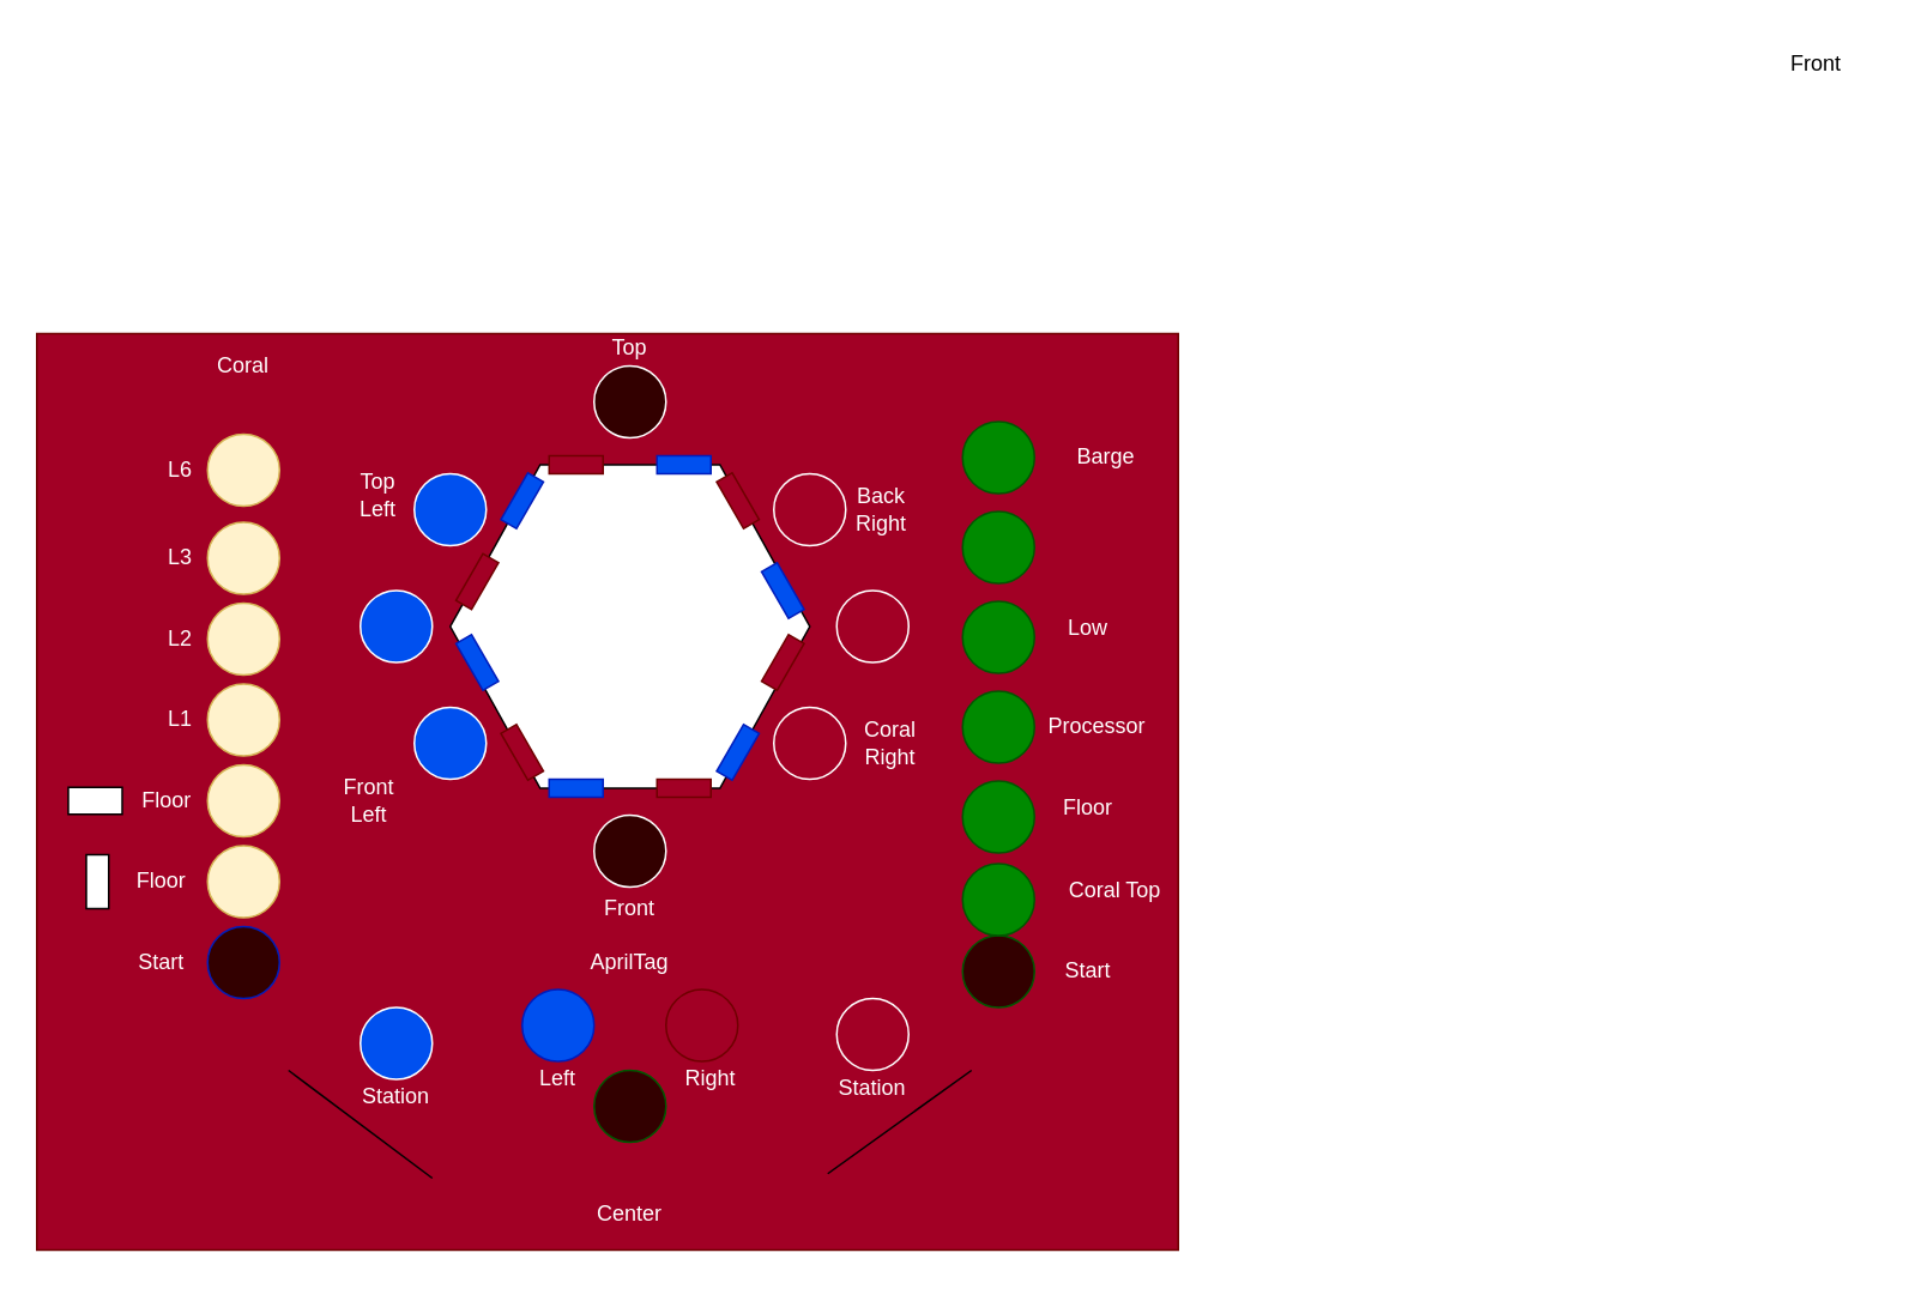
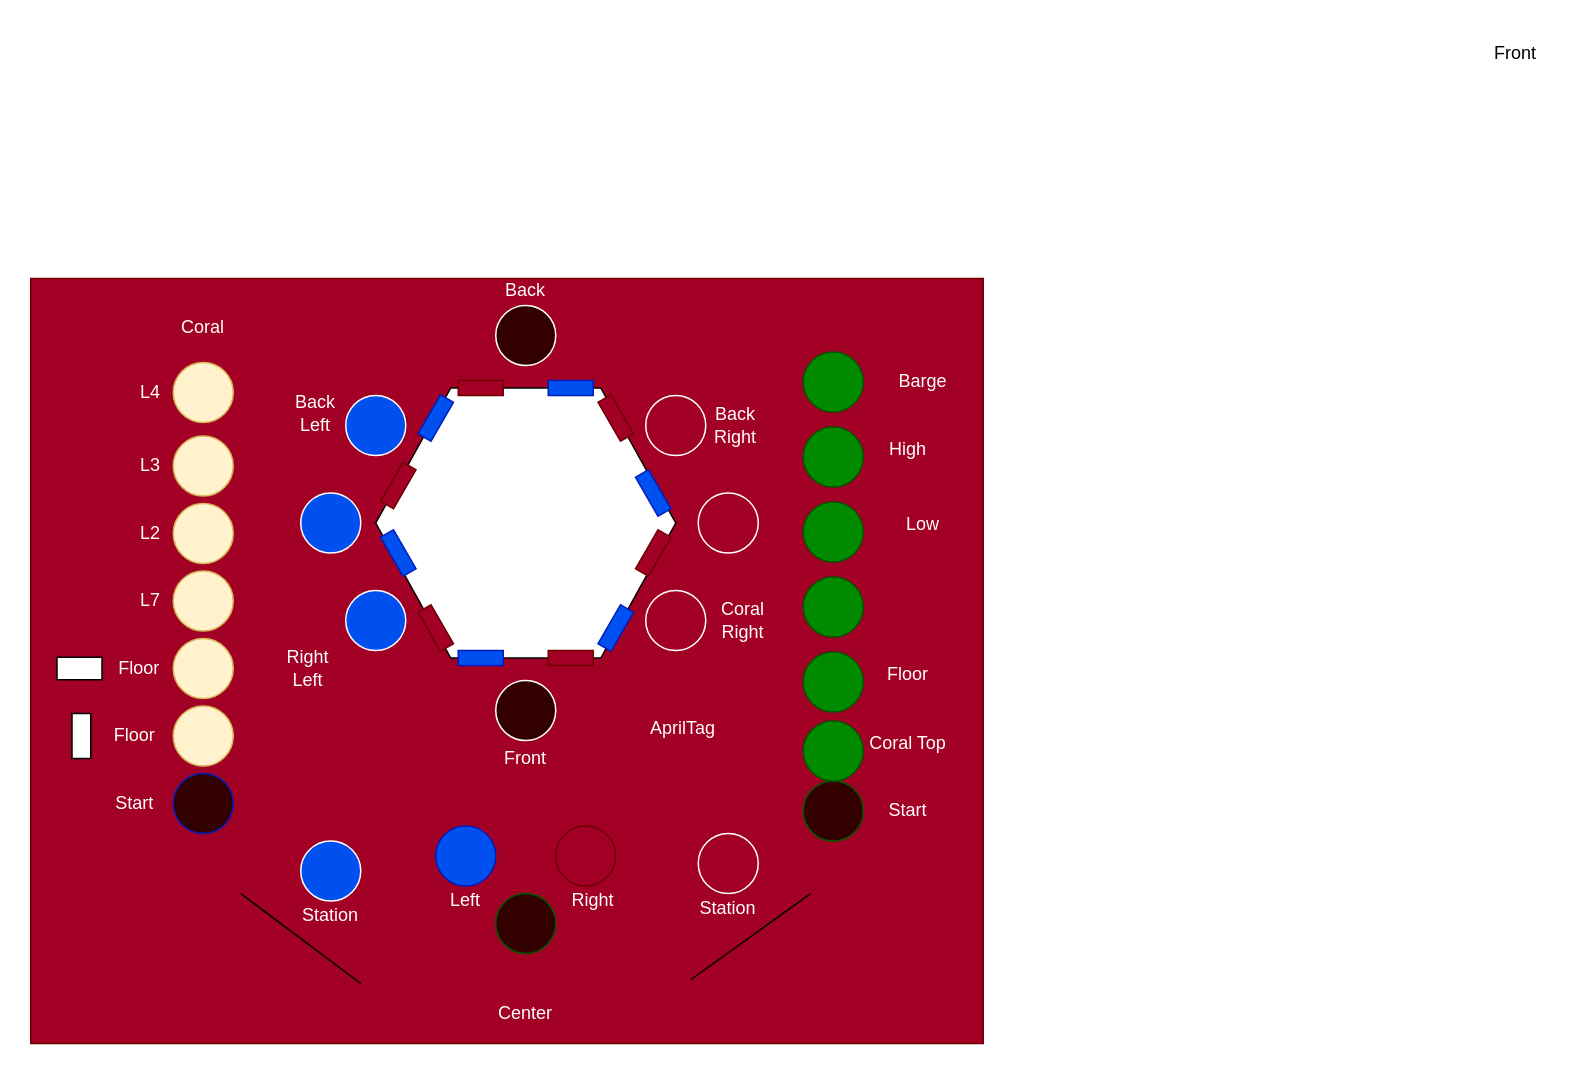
- <mxCell id="24" value="Top" style="text;html=1;align=center;verticalAlign=middle;whiteSpace=wrap;rounded=0;fontColor=#FFFFFF;" parent="1" vertex="1"><mxGeometry x="320" y="178" width="60" height="30" as="geometry" /></mxCell>
+ <mxCell id="24" value="Back" style="text;html=1;align=center;verticalAlign=middle;whiteSpace=wrap;rounded=0;fontColor=#FFFFFF;" parent="1" vertex="1"><mxGeometry x="320" y="178" width="60" height="30" as="geometry" /></mxCell>
- <mxCell id="72" value="Coral" style="text;html=1;align=center;verticalAlign=middle;whiteSpace=wrap;rounded=0;fontColor=#FFFFFF;" parent="1" vertex="1"><mxGeometry x="105" y="188" width="60" height="30" as="geometry" /></mxCell>
+ <mxCell id="72" value="Coral" style="text;html=1;align=center;verticalAlign=middle;whiteSpace=wrap;rounded=0;fontColor=#FFFFFF;" parent="1" vertex="1"><mxGeometry x="105" y="203" width="60" height="30" as="geometry" /></mxCell>
- <mxCell id="32" value="L6" style="text;html=1;align=center;verticalAlign=middle;whiteSpace=wrap;rounded=0;fontColor=#FFFFFF;" parent="1" vertex="1"><mxGeometry x="70" y="246" width="60" height="30" as="geometry" /></mxCell>
+ <mxCell id="32" value="L4" style="text;html=1;align=center;verticalAlign=middle;whiteSpace=wrap;rounded=0;fontColor=#FFFFFF;" parent="1" vertex="1"><mxGeometry x="70" y="246" width="60" height="30" as="geometry" /></mxCell>
- <mxCell id="26" value="Top&lt;div&gt;Left&lt;/div&gt;" style="text;html=1;align=center;verticalAlign=middle;whiteSpace=wrap;rounded=0;fontColor=#FFFFFF;" parent="1" vertex="1"><mxGeometry x="180" y="260" width="60" height="30" as="geometry" /></mxCell>
+ <mxCell id="26" value="Back&lt;div&gt;Left&lt;/div&gt;" style="text;html=1;align=center;verticalAlign=middle;whiteSpace=wrap;rounded=0;fontColor=#FFFFFF;" parent="1" vertex="1"><mxGeometry x="180" y="260" width="60" height="30" as="geometry" /></mxCell>
+ <mxCell id="42" value="High" style="text;html=1;align=center;verticalAlign=middle;whiteSpace=wrap;rounded=0;fontColor=#FFFFFF;" parent="1" vertex="1"><mxGeometry x="575" y="284" width="60" height="30" as="geometry" /></mxCell>
- <mxCell id="40" value="Low" style="text;html=1;align=center;verticalAlign=middle;whiteSpace=wrap;rounded=0;fontColor=#FFFFFF;" parent="1" vertex="1"><mxGeometry x="575" y="334" width="60" height="30" as="geometry" /></mxCell>
+ <mxCell id="40" value="Low" style="text;html=1;align=center;verticalAlign=middle;whiteSpace=wrap;rounded=0;fontColor=#FFFFFF;" parent="1" vertex="1"><mxGeometry x="585" y="334" width="60" height="30" as="geometry" /></mxCell>
- <mxCell id="35" value="L1" style="text;html=1;align=center;verticalAlign=middle;whiteSpace=wrap;rounded=0;fontColor=#FFFFFF;" parent="1" vertex="1"><mxGeometry x="70" y="385" width="60" height="30" as="geometry" /></mxCell>
+ <mxCell id="35" value="L7" style="text;html=1;align=center;verticalAlign=middle;whiteSpace=wrap;rounded=0;fontColor=#FFFFFF;" parent="1" vertex="1"><mxGeometry x="70" y="385" width="60" height="30" as="geometry" /></mxCell>
- <mxCell id="36" value="Processor" style="text;html=1;align=center;verticalAlign=middle;whiteSpace=wrap;rounded=0;fontColor=#FFFFFF;" parent="1" vertex="1"><mxGeometry x="580" y="389" width="60" height="30" as="geometry" /></mxCell>
- <mxCell id="27" value="Front&lt;div&gt;Left&lt;/div&gt;" style="text;html=1;align=center;verticalAlign=middle;whiteSpace=wrap;rounded=0;fontColor=#FFFFFF;" parent="1" vertex="1"><mxGeometry x="175" y="430" width="60" height="30" as="geometry" /></mxCell>
+ <mxCell id="27" value="Right&lt;div&gt;Left&lt;/div&gt;" style="text;html=1;align=center;verticalAlign=middle;whiteSpace=wrap;rounded=0;fontColor=#FFFFFF;" parent="1" vertex="1"><mxGeometry x="175" y="430" width="60" height="30" as="geometry" /></mxCell>
- <mxCell id="74" value="Coral Top" style="text;html=1;align=center;verticalAlign=middle;whiteSpace=wrap;rounded=0;fontColor=#FFFFFF;" vertex="1" parent="1"><mxGeometry x="590" y="480" width="60" height="30" as="geometry" /></mxCell>
+ <mxCell id="74" value="Coral Top" style="text;html=1;align=center;verticalAlign=middle;whiteSpace=wrap;rounded=0;fontColor=#FFFFFF;" vertex="1" parent="1"><mxGeometry x="575" y="480" width="60" height="30" as="geometry" /></mxCell>
- <mxCell id="54" value="AprilTag" style="text;html=1;align=center;verticalAlign=middle;whiteSpace=wrap;rounded=0;fontColor=#FFFFFF;" parent="1" vertex="1"><mxGeometry x="320" y="520" width="60" height="30" as="geometry" /></mxCell>
+ <mxCell id="54" value="AprilTag" style="text;html=1;align=center;verticalAlign=middle;whiteSpace=wrap;rounded=0;fontColor=#FFFFFF;" parent="1" vertex="1"><mxGeometry x="425" y="470" width="60" height="30" as="geometry" /></mxCell>
